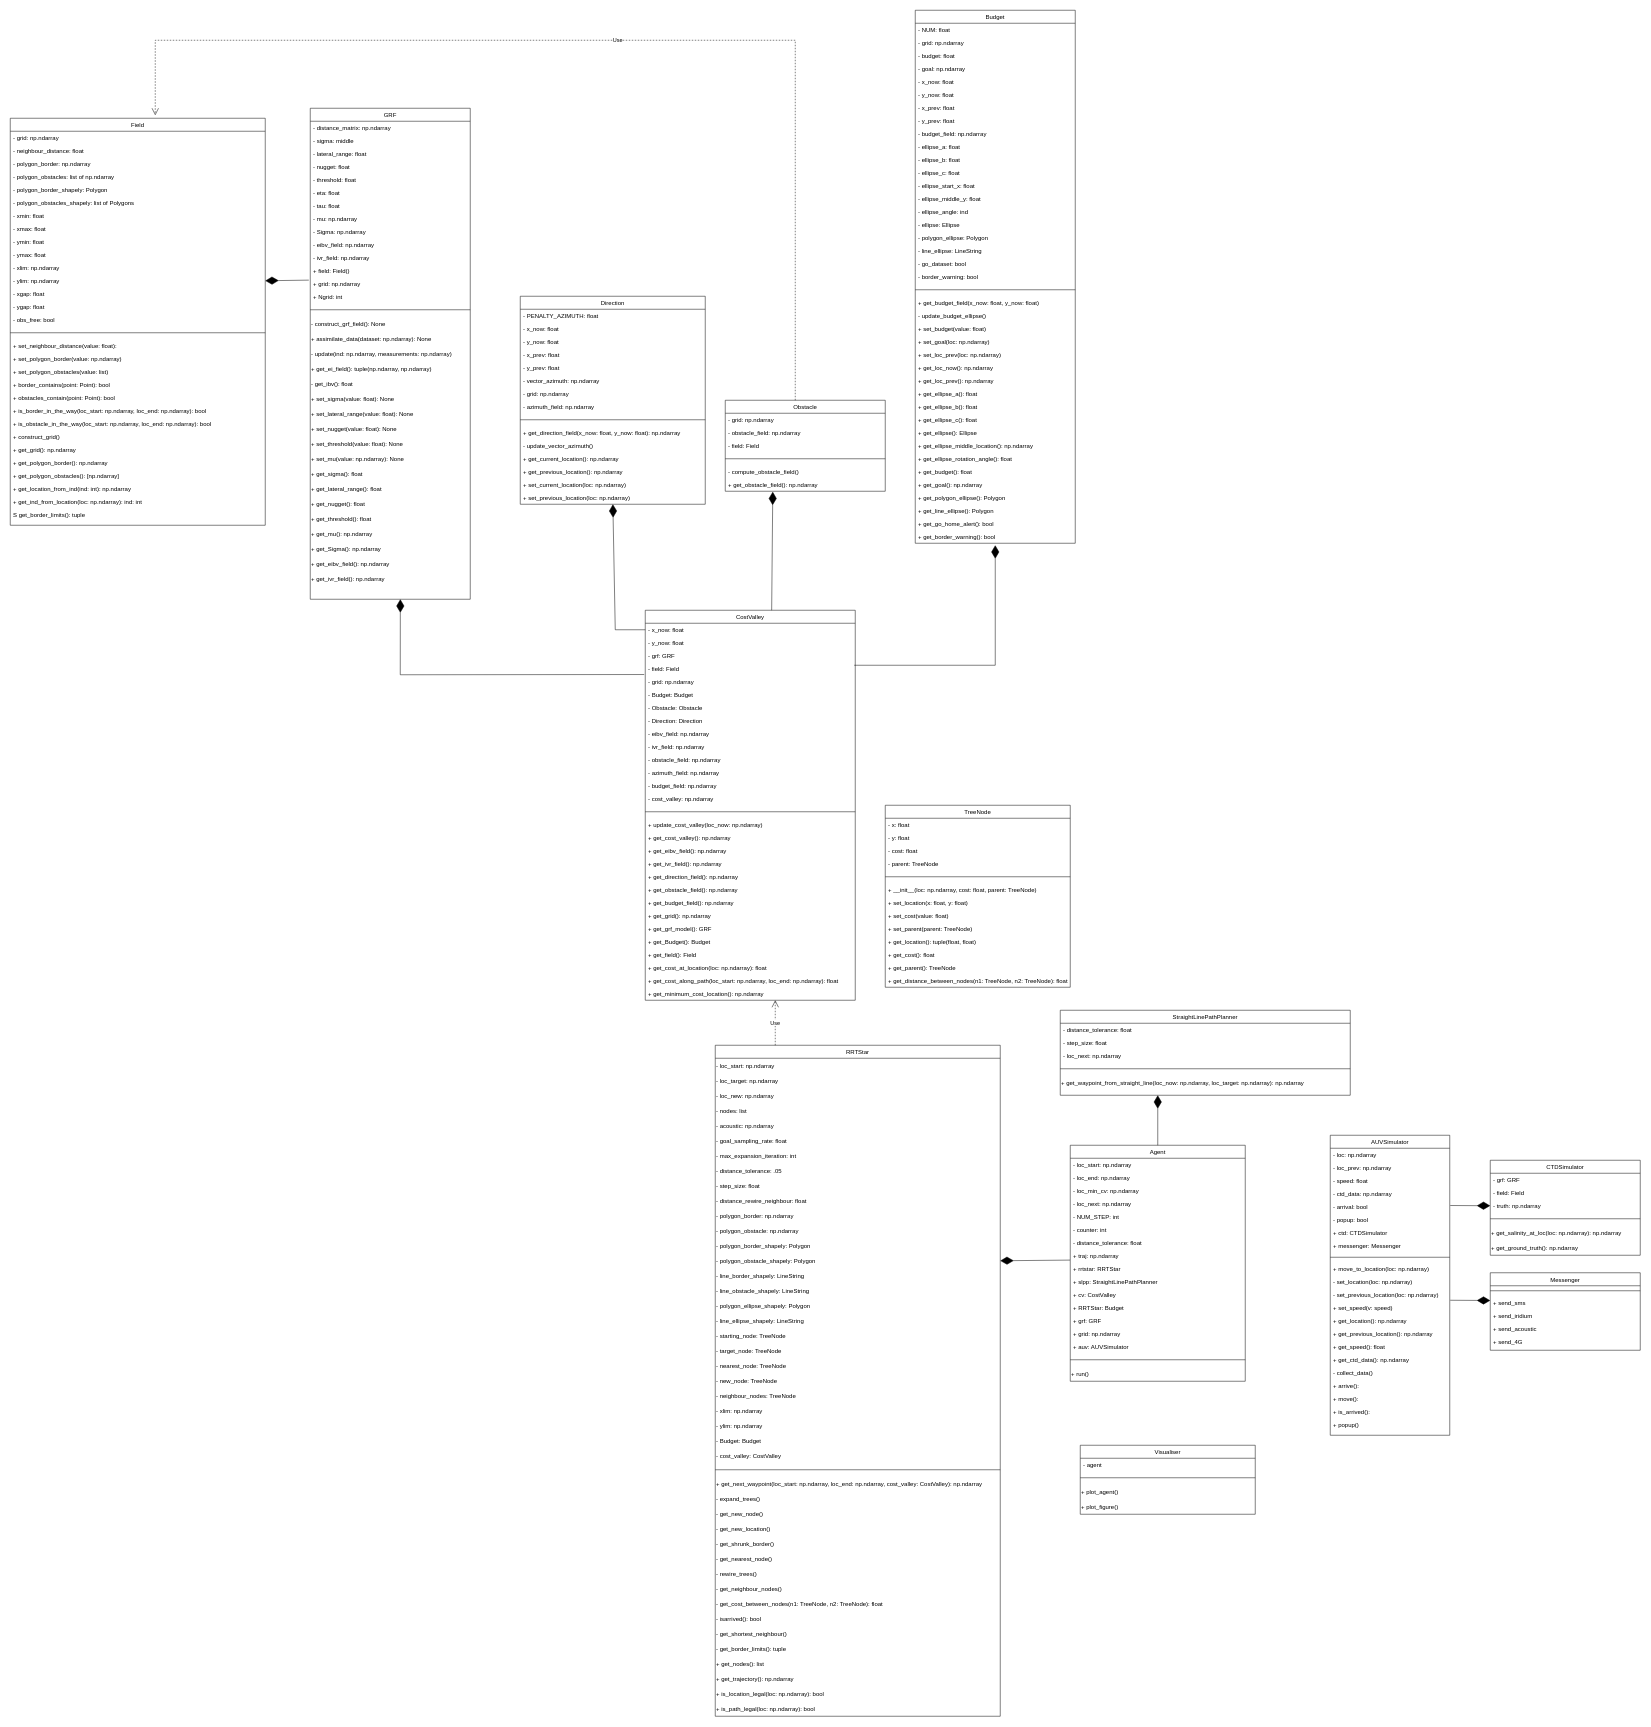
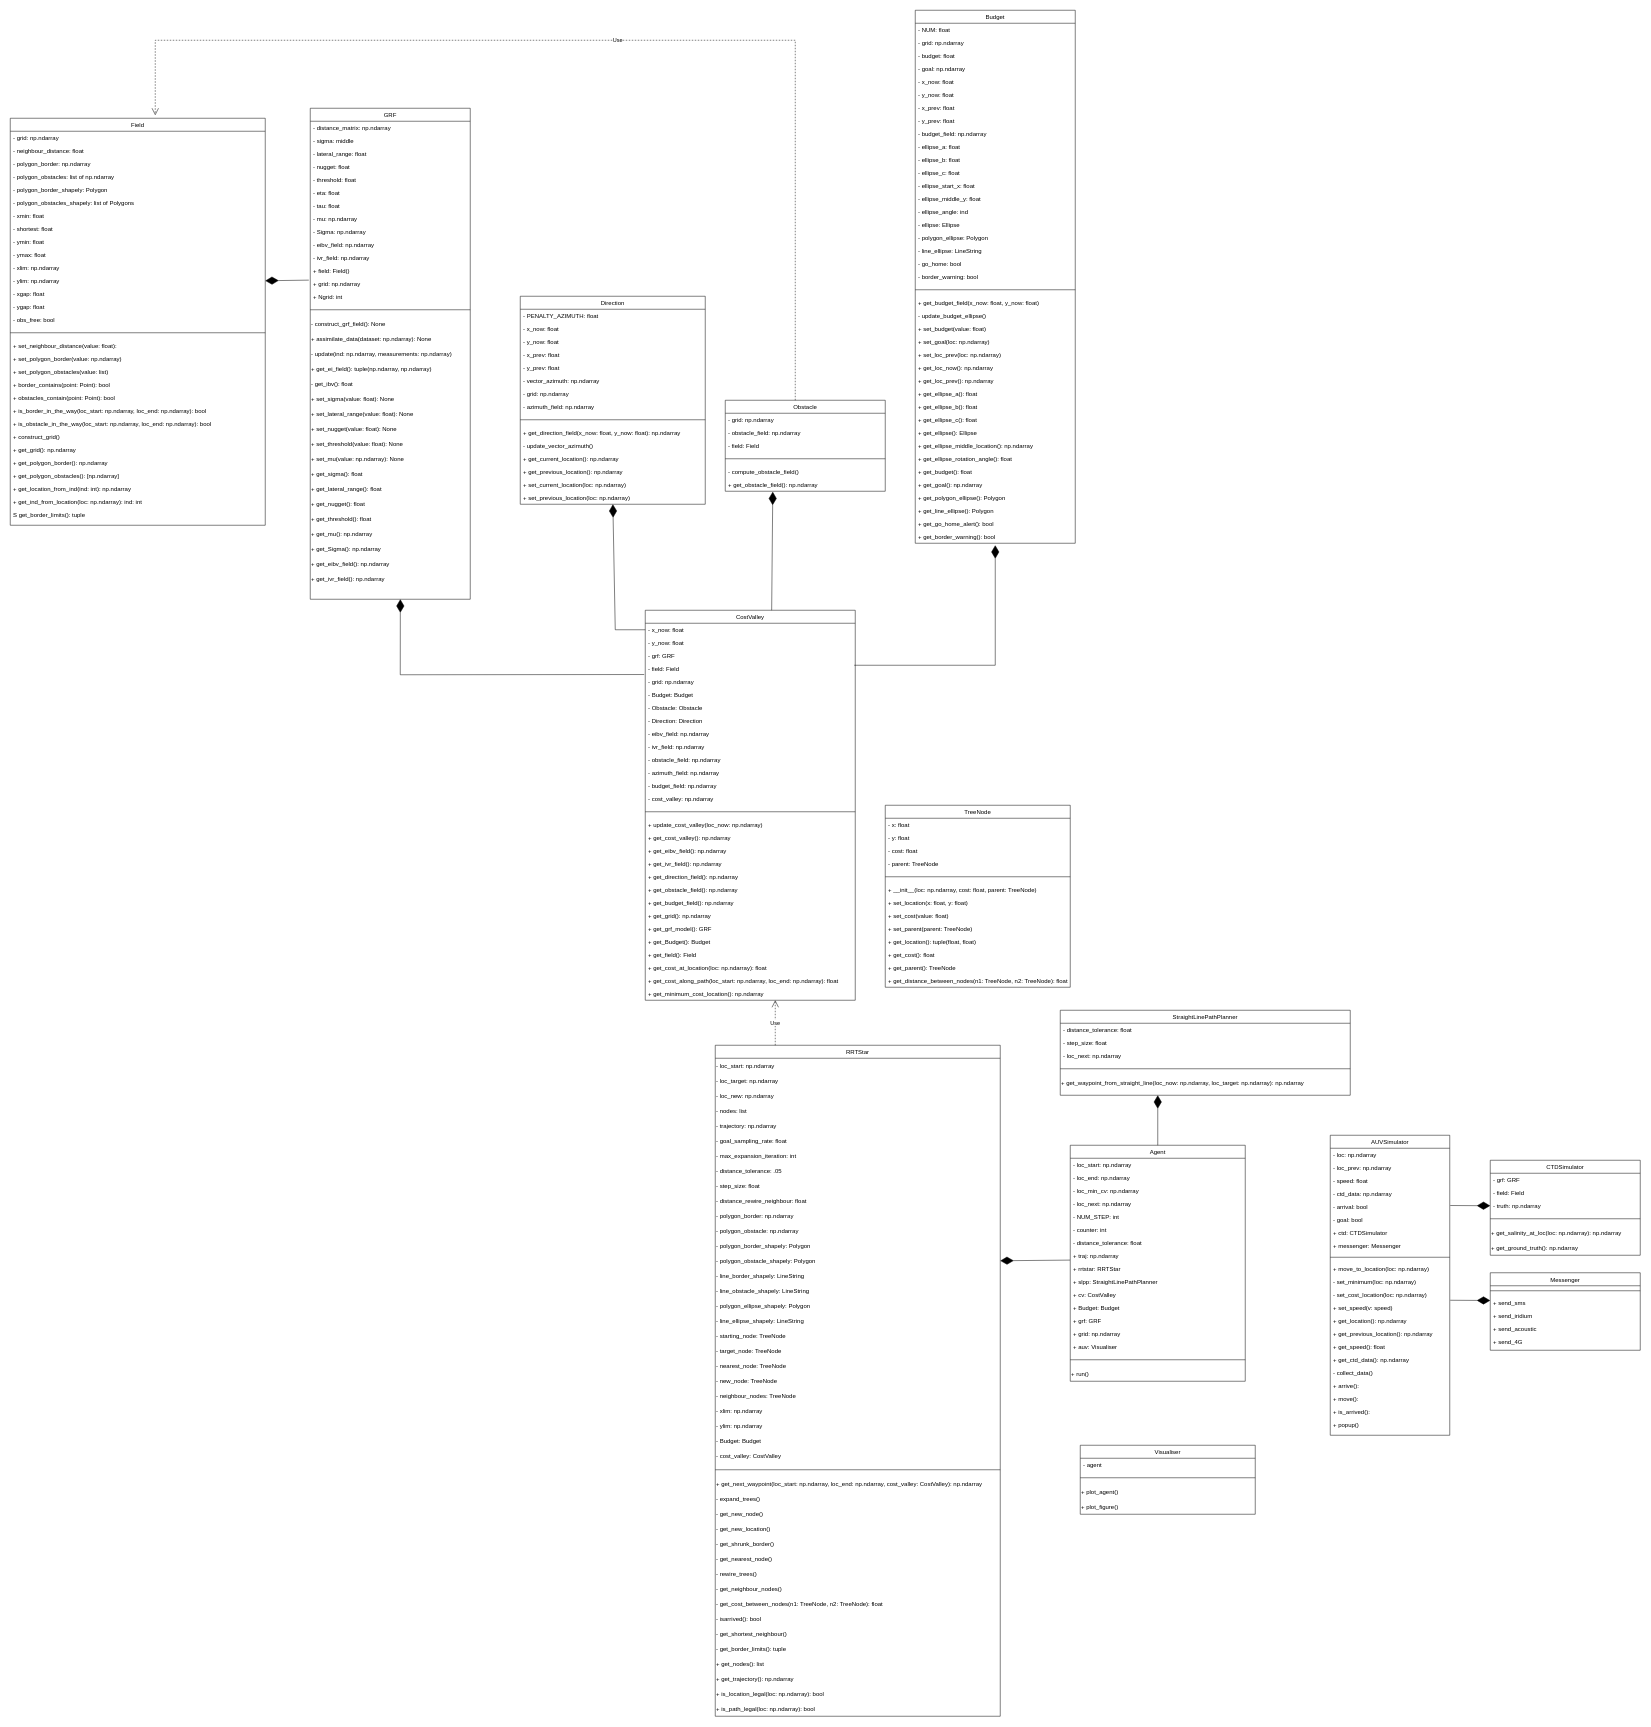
- <mxCell id="103" value="- xmax: float" style="text;align=left;verticalAlign=top;spacingLeft=4;spacingRight=4;overflow=hidden;rotatable=0;points=[[0,0.5],[1,0.5]];portConstraint=eastwest;rounded=0;shadow=0;html=0;" parent="95" vertex="1"><mxGeometry y="208" width="510" height="26" as="geometry" /></mxCell>
+ <mxCell id="103" value="- shortest: float" style="text;align=left;verticalAlign=top;spacingLeft=4;spacingRight=4;overflow=hidden;rotatable=0;points=[[0,0.5],[1,0.5]];portConstraint=eastwest;rounded=0;shadow=0;html=0;" parent="95" vertex="1"><mxGeometry y="208" width="510" height="26" as="geometry" /></mxCell>
- <mxCell id="146" value="- go_dataset: bool" style="text;align=left;verticalAlign=top;spacingLeft=4;spacingRight=4;overflow=hidden;rotatable=0;points=[[0,0.5],[1,0.5]];portConstraint=eastwest;rounded=0;shadow=0;html=0;" parent="127" vertex="1"><mxGeometry y="494" width="320" height="26" as="geometry" /></mxCell>
+ <mxCell id="146" value="- go_home: bool" style="text;align=left;verticalAlign=top;spacingLeft=4;spacingRight=4;overflow=hidden;rotatable=0;points=[[0,0.5],[1,0.5]];portConstraint=eastwest;rounded=0;shadow=0;html=0;" parent="127" vertex="1"><mxGeometry y="494" width="320" height="26" as="geometry" /></mxCell>
- <mxCell id="41" value="- acoustic: np.ndarray" style="text;html=1;strokeColor=none;fillColor=none;align=left;verticalAlign=middle;whiteSpace=wrap;rounded=0;" parent="36" vertex="1"><mxGeometry y="146" width="570" height="30" as="geometry" /></mxCell>
+ <mxCell id="41" value="- trajectory: np.ndarray" style="text;html=1;strokeColor=none;fillColor=none;align=left;verticalAlign=middle;whiteSpace=wrap;rounded=0;" parent="36" vertex="1"><mxGeometry y="146" width="570" height="30" as="geometry" /></mxCell>
- <mxCell id="233" value="- popup: bool" style="text;align=left;verticalAlign=top;spacingLeft=4;spacingRight=4;overflow=hidden;rotatable=0;points=[[0,0.5],[1,0.5]];portConstraint=eastwest;" parent="227" vertex="1"><mxGeometry y="156" width="239" height="26" as="geometry" /></mxCell>
+ <mxCell id="233" value="- goal: bool" style="text;align=left;verticalAlign=top;spacingLeft=4;spacingRight=4;overflow=hidden;rotatable=0;points=[[0,0.5],[1,0.5]];portConstraint=eastwest;" parent="227" vertex="1"><mxGeometry y="156" width="239" height="26" as="geometry" /></mxCell>
- <mxCell id="238" value="- set_location(loc: np.ndarray)" style="text;align=left;verticalAlign=top;spacingLeft=4;spacingRight=4;overflow=hidden;rotatable=0;points=[[0,0.5],[1,0.5]];portConstraint=eastwest;" parent="227" vertex="1"><mxGeometry y="280" width="239" height="26" as="geometry" /></mxCell>
+ <mxCell id="238" value="- set_minimum(loc: np.ndarray)" style="text;align=left;verticalAlign=top;spacingLeft=4;spacingRight=4;overflow=hidden;rotatable=0;points=[[0,0.5],[1,0.5]];portConstraint=eastwest;" parent="227" vertex="1"><mxGeometry y="280" width="239" height="26" as="geometry" /></mxCell>
- <mxCell id="239" value="- set_previous_location(loc: np.ndarray)" style="text;align=left;verticalAlign=top;spacingLeft=4;spacingRight=4;overflow=hidden;rotatable=0;points=[[0,0.5],[1,0.5]];portConstraint=eastwest;" parent="227" vertex="1"><mxGeometry y="306" width="239" height="26" as="geometry" /></mxCell>
+ <mxCell id="239" value="- set_cost_location(loc: np.ndarray)" style="text;align=left;verticalAlign=top;spacingLeft=4;spacingRight=4;overflow=hidden;rotatable=0;points=[[0,0.5],[1,0.5]];portConstraint=eastwest;" parent="227" vertex="1"><mxGeometry y="306" width="239" height="26" as="geometry" /></mxCell>
- <mxCell id="277" value="+ RRTStar: Budget" style="text;align=left;verticalAlign=top;spacingLeft=4;spacingRight=4;overflow=hidden;rotatable=0;points=[[0,0.5],[1,0.5]];portConstraint=eastwest;rounded=0;shadow=0;html=0;" parent="265" vertex="1"><mxGeometry y="312" width="350" height="26" as="geometry" /></mxCell>
+ <mxCell id="277" value="+ Budget: Budget" style="text;align=left;verticalAlign=top;spacingLeft=4;spacingRight=4;overflow=hidden;rotatable=0;points=[[0,0.5],[1,0.5]];portConstraint=eastwest;rounded=0;shadow=0;html=0;" parent="265" vertex="1"><mxGeometry y="312" width="350" height="26" as="geometry" /></mxCell>
- <mxCell id="280" value="+ auv: AUVSimulator" style="text;align=left;verticalAlign=top;spacingLeft=4;spacingRight=4;overflow=hidden;rotatable=0;points=[[0,0.5],[1,0.5]];portConstraint=eastwest;rounded=0;shadow=0;html=0;" parent="265" vertex="1"><mxGeometry y="390" width="350" height="26" as="geometry" /></mxCell>
+ <mxCell id="280" value="+ auv: Visualiser" style="text;align=left;verticalAlign=top;spacingLeft=4;spacingRight=4;overflow=hidden;rotatable=0;points=[[0,0.5],[1,0.5]];portConstraint=eastwest;rounded=0;shadow=0;html=0;" parent="265" vertex="1"><mxGeometry y="390" width="350" height="26" as="geometry" /></mxCell>
